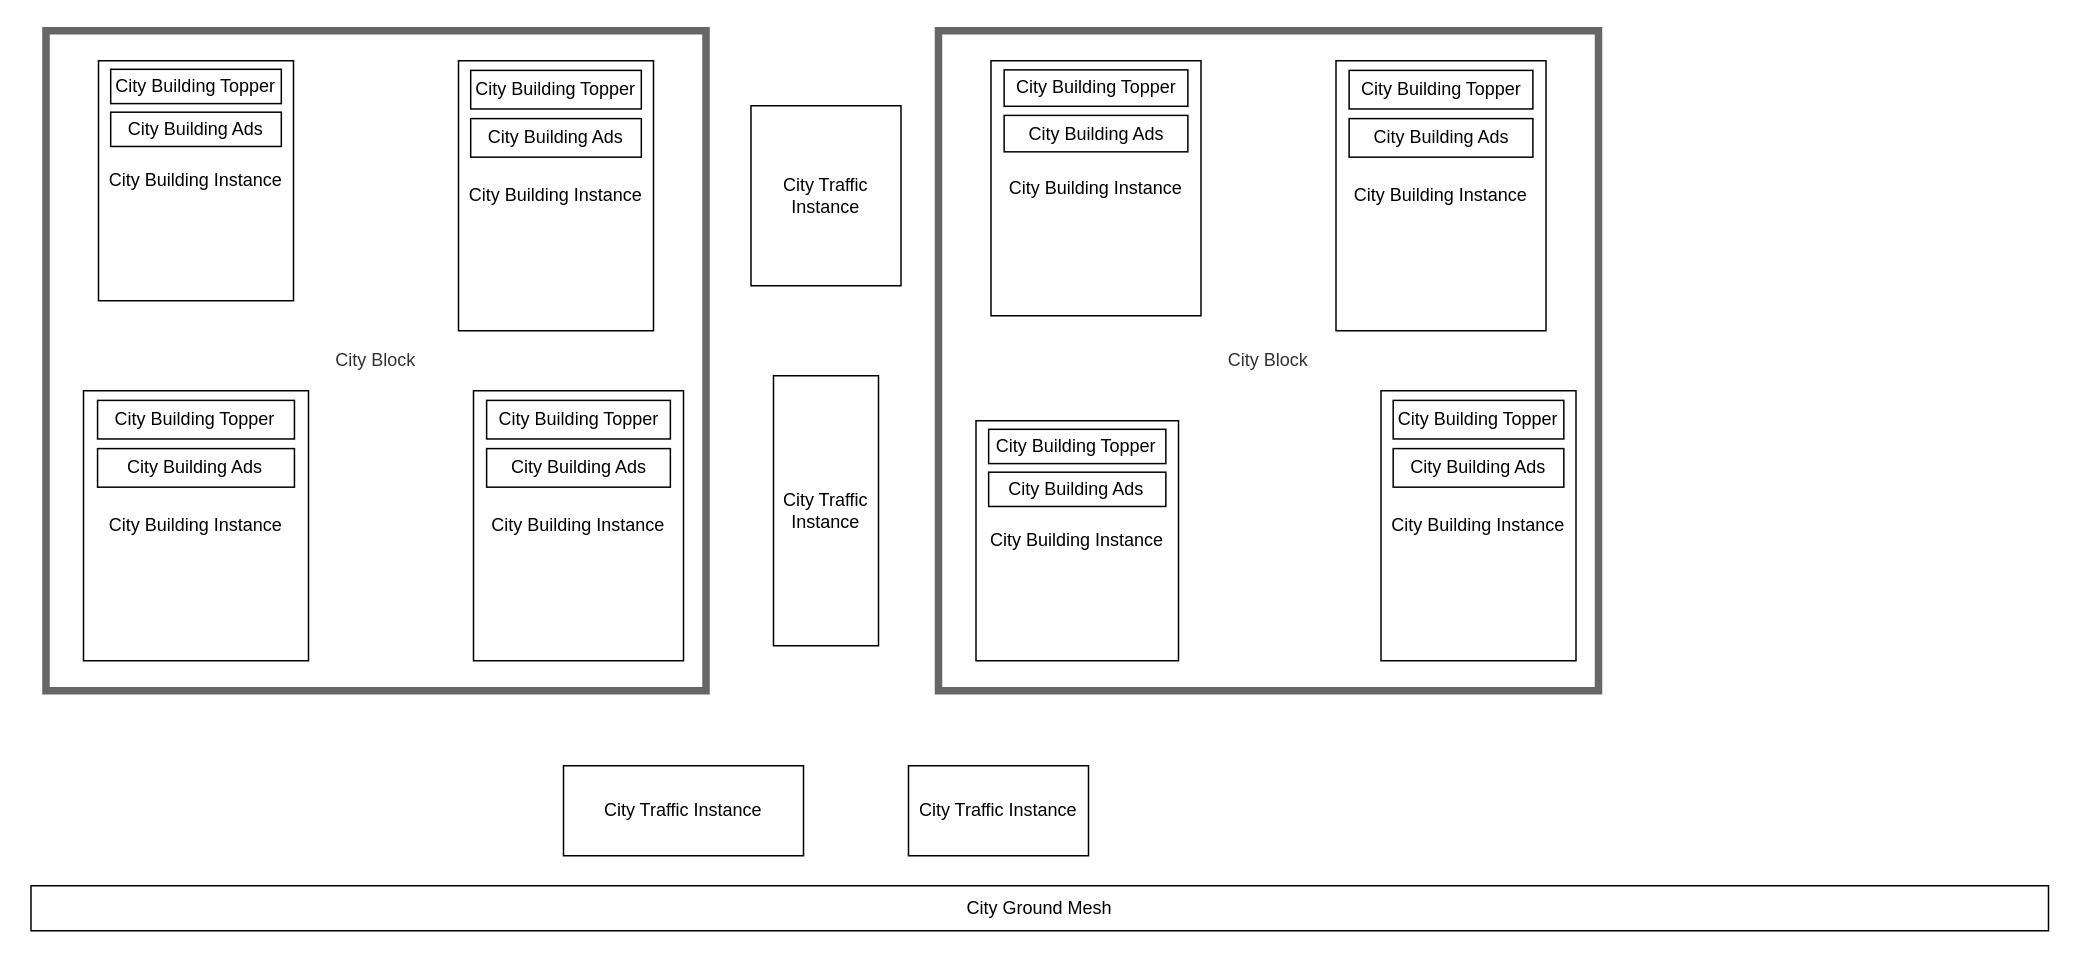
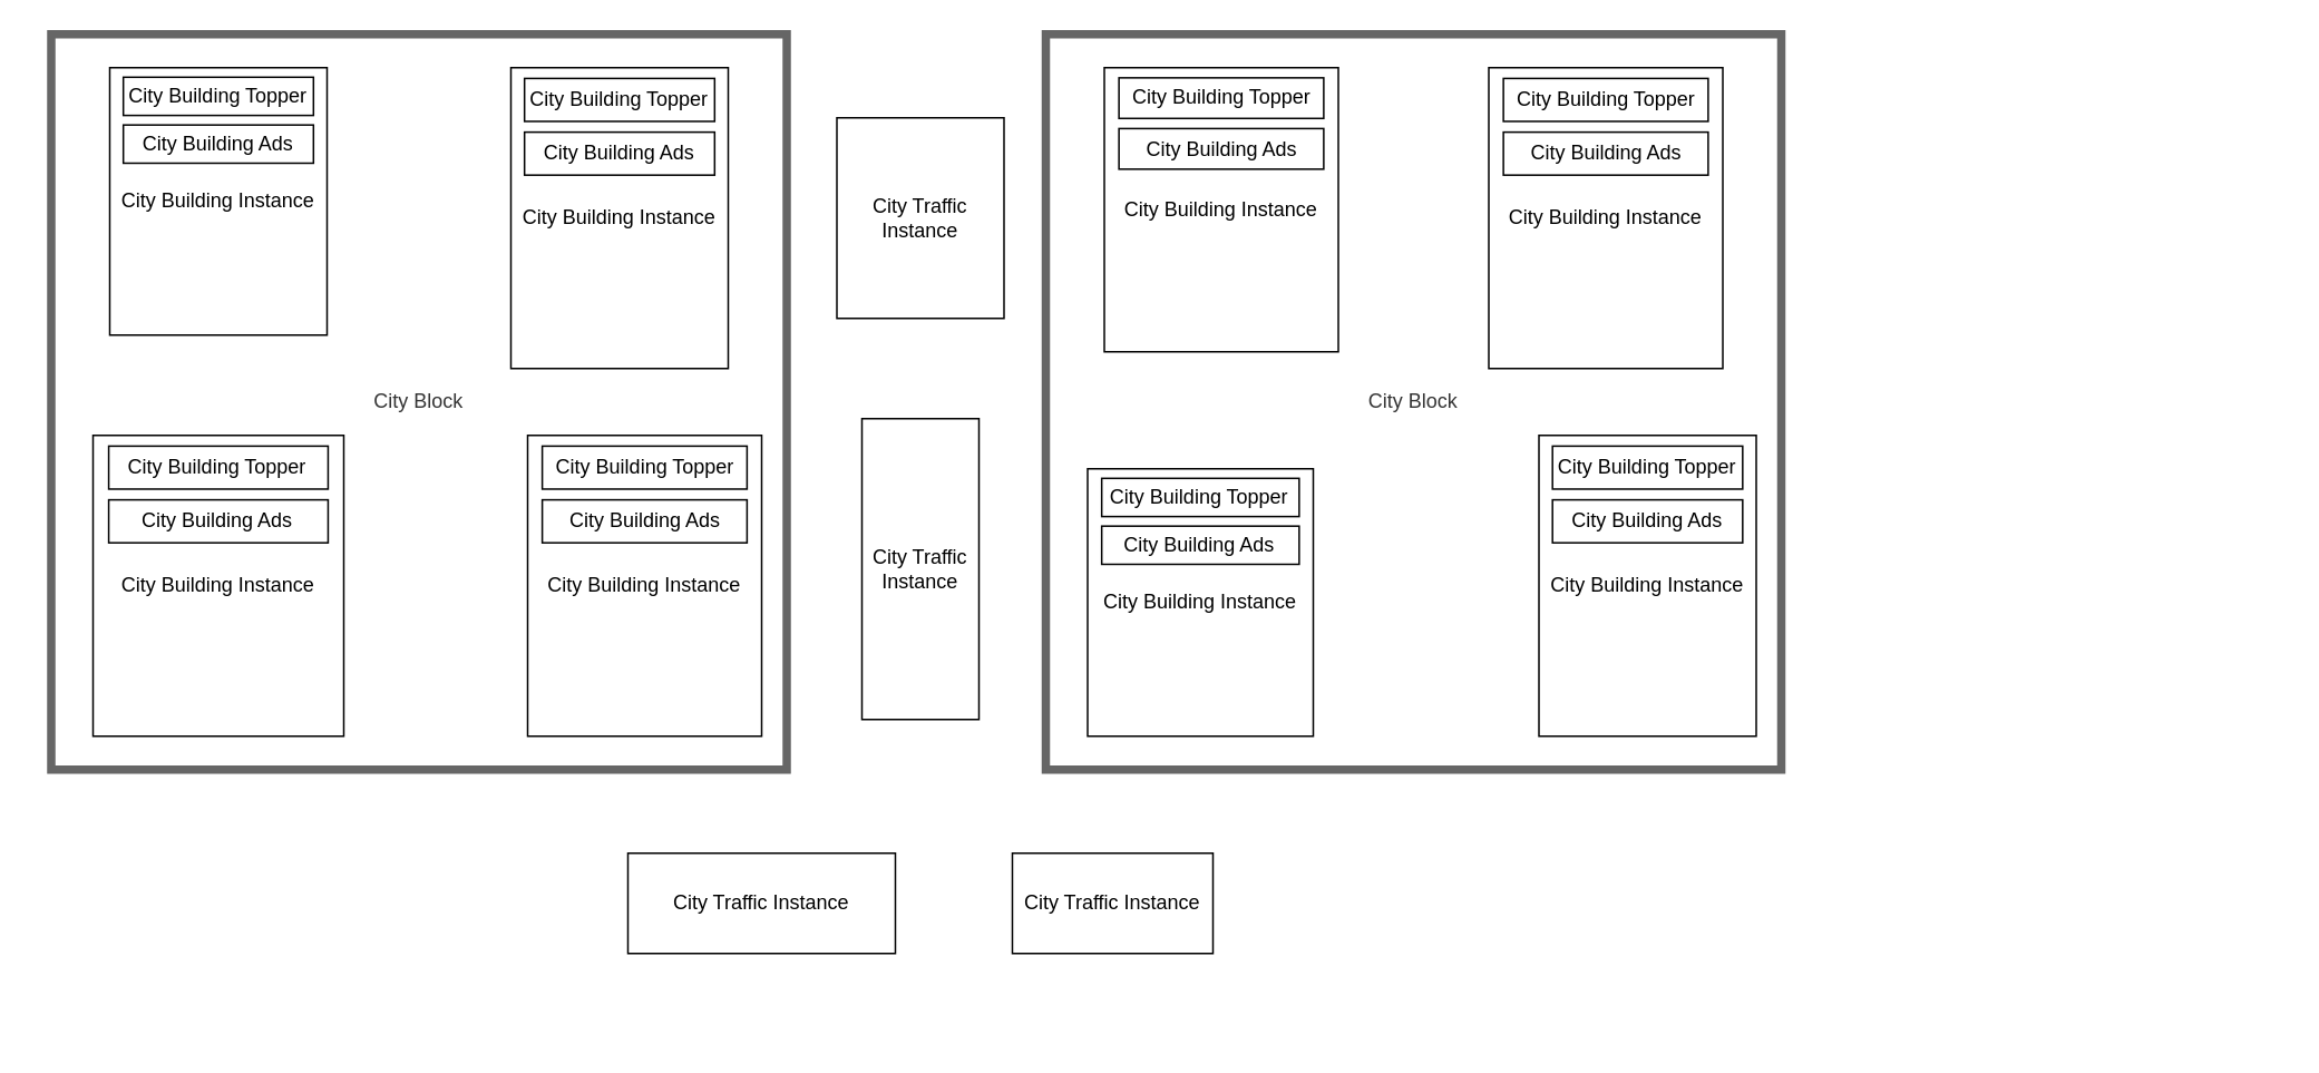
- <mxCell id="3" value="City&lt;span style=&quot;background-color: initial;&quot;&gt;&amp;nbsp;Ground Mesh&lt;/span&gt;" style="rounded=0;whiteSpace=wrap;html=1;" vertex="1" parent="1"><mxGeometry x="20" y="590" width="1345" height="30" as="geometry" /></mxCell>
